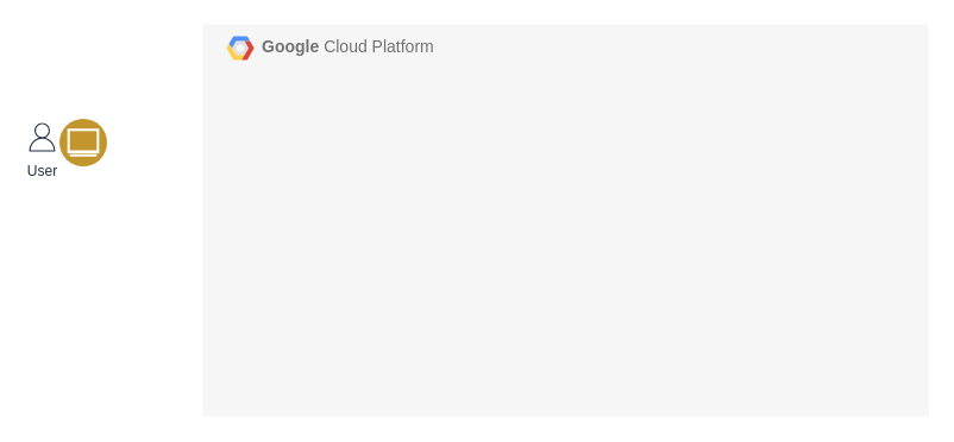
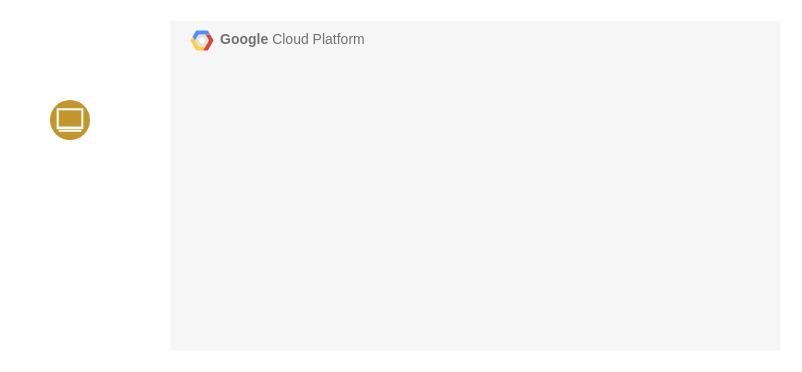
- <mxCell id="2" value="User" style="sketch=0;outlineConnect=0;fontColor=#232F3E;gradientColor=none;strokeColor=#232F3E;fillColor=#ffffff;dashed=0;verticalLabelPosition=bottom;verticalAlign=top;align=center;html=1;fontSize=12;fontStyle=0;aspect=fixed;shape=mxgraph.aws4.resourceIcon;resIcon=mxgraph.aws4.user;" vertex="1" parent="1"><mxGeometry x="20" y="100" width="30" height="30" as="geometry" /></mxCell>
